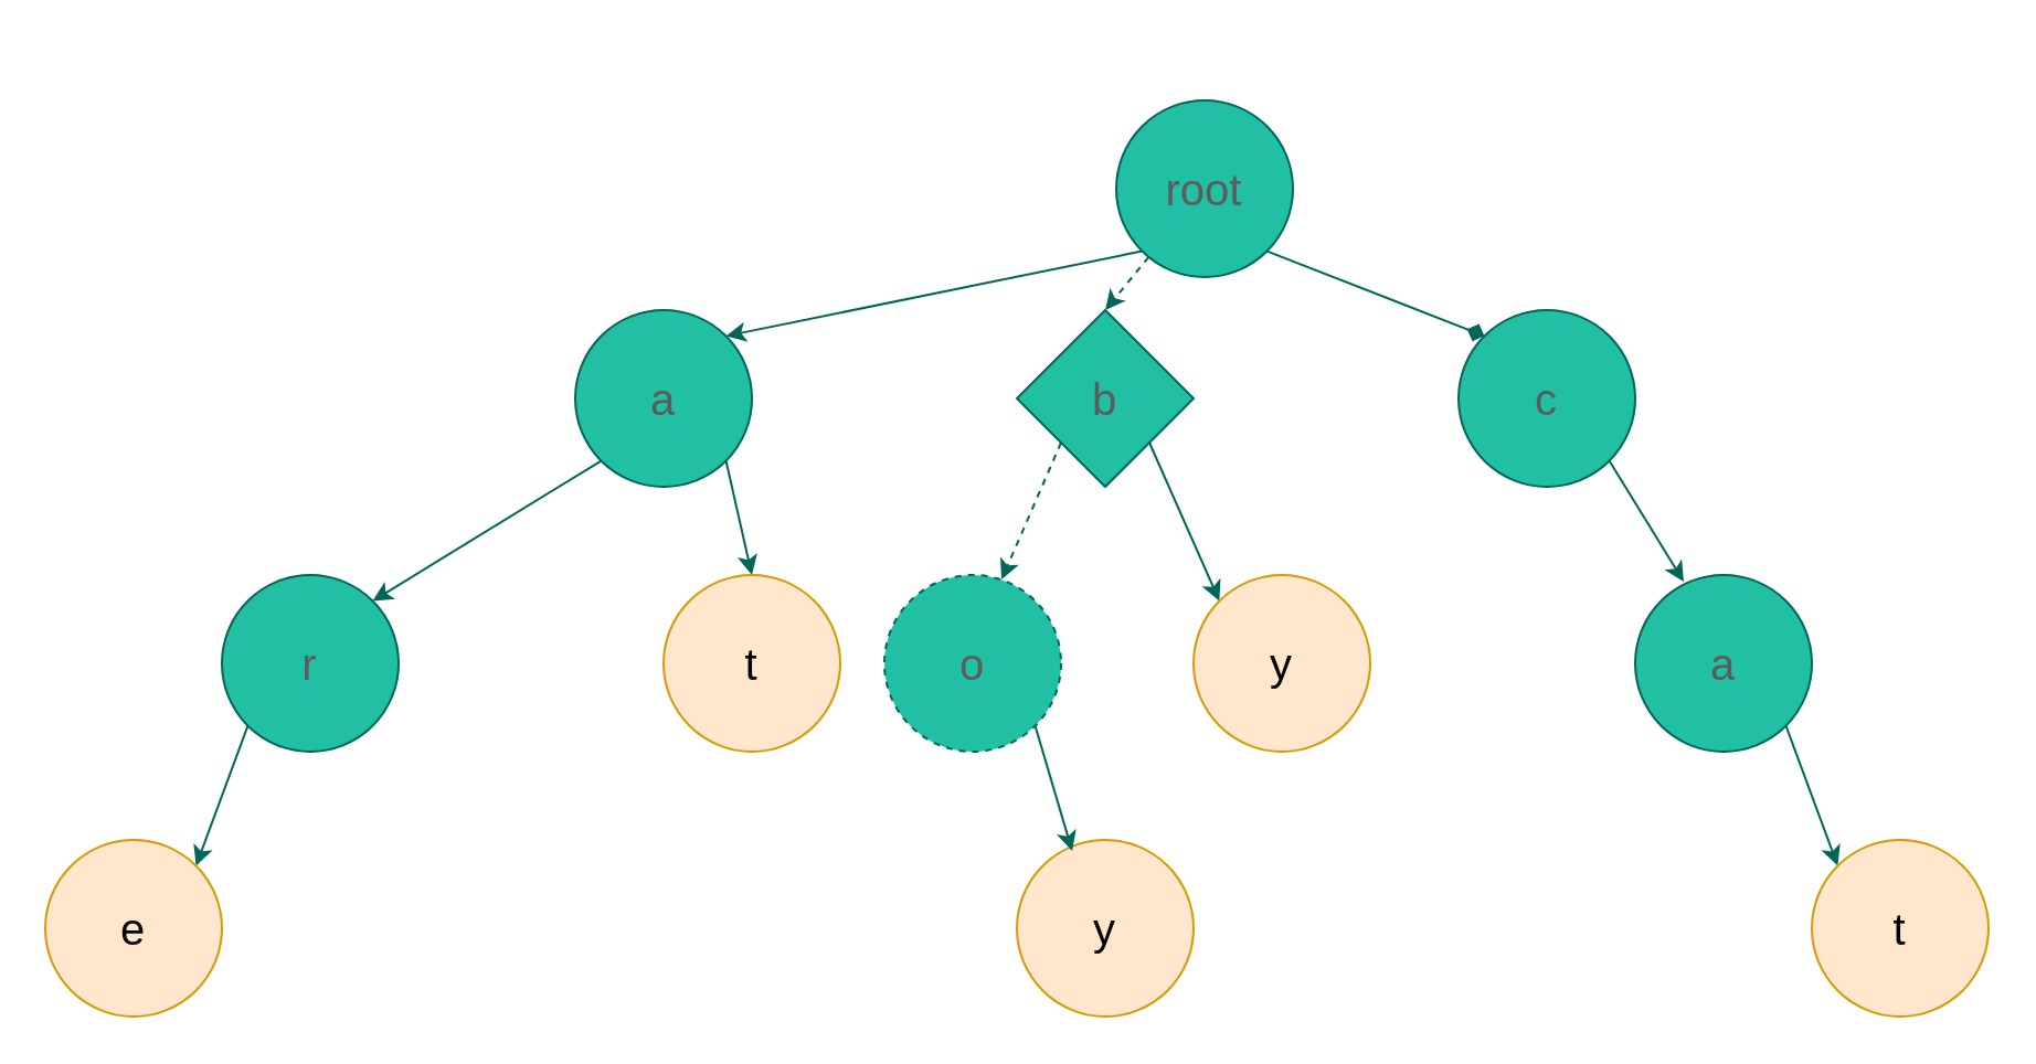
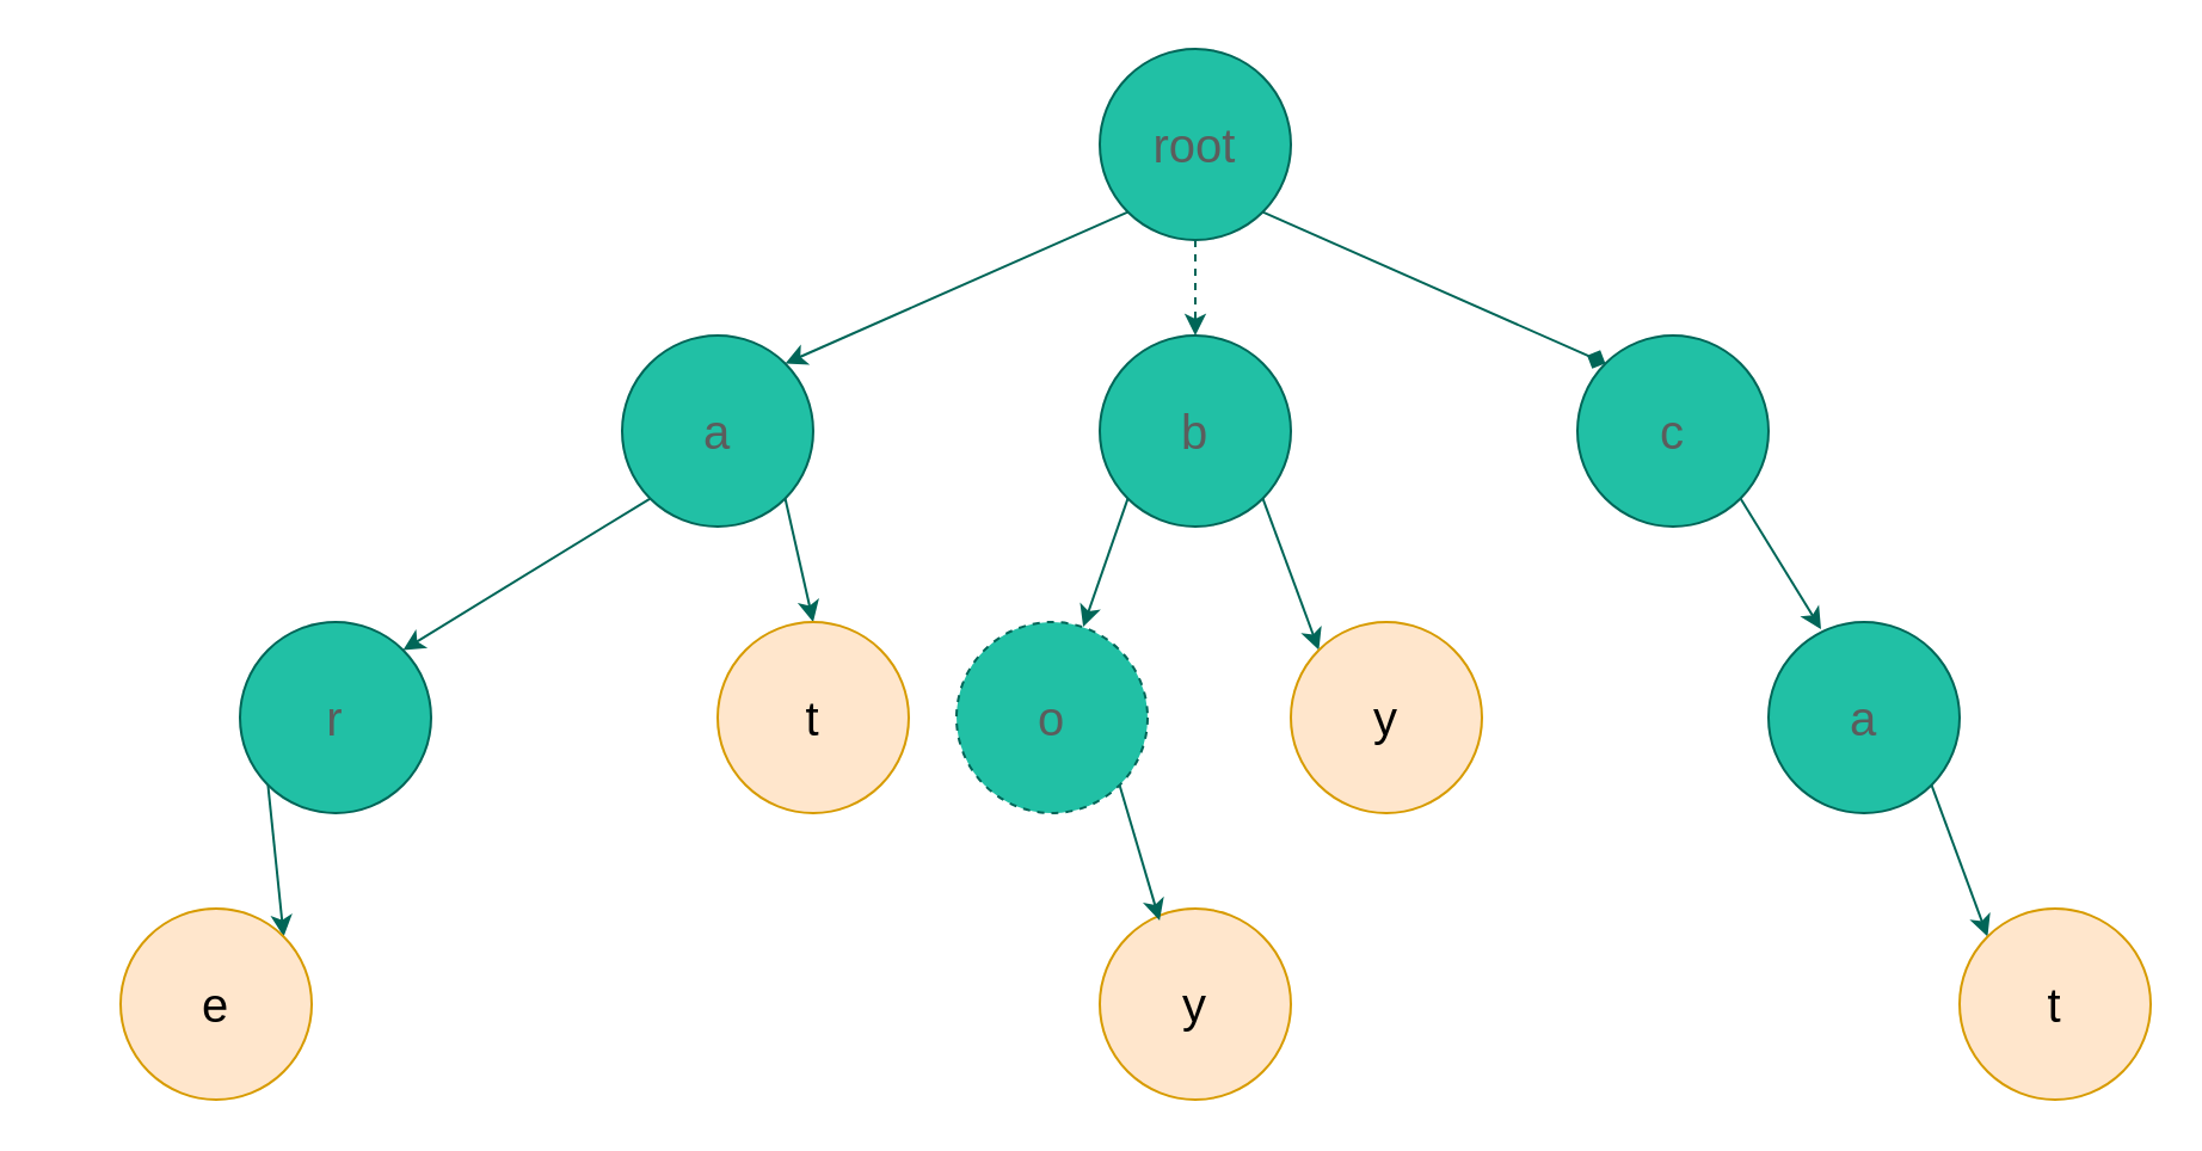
- <mxCell id="5" value="root" style="ellipse;whiteSpace=wrap;html=1;aspect=fixed;fontSize=20;labelBackgroundColor=none;fillColor=#21C0A5;strokeColor=#006658;fontColor=#5C5C5C;" vertex="1" parent="1"><mxGeometry x="505" y="45" width="80" height="80" as="geometry" /></mxCell>
+ <mxCell id="5" value="root" style="ellipse;whiteSpace=wrap;html=1;aspect=fixed;fontSize=20;labelBackgroundColor=none;fillColor=#21C0A5;strokeColor=#006658;fontColor=#5C5C5C;" vertex="1" parent="1"><mxGeometry x="460" width="80" height="80" as="geometry" y="20" /></mxCell>
- <mxCell id="10" value="b" style="rhombus;whiteSpace=wrap;html=1;aspect=fixed;fontSize=20;labelBackgroundColor=none;fillColor=#21C0A5;strokeColor=#006658;fontColor=#5C5C5C;" vertex="1" parent="1"><mxGeometry x="460" y="140" width="80" height="80" as="geometry" /></mxCell>
+ <mxCell id="10" value="b" style="ellipse;whiteSpace=wrap;html=1;aspect=fixed;fontSize=20;labelBackgroundColor=none;fillColor=#21C0A5;strokeColor=#006658;fontColor=#5C5C5C;" vertex="1" parent="1"><mxGeometry x="460" y="140" width="80" height="80" as="geometry" /></mxCell>
- <mxCell id="22" style="rounded=0;orthogonalLoop=1;jettySize=auto;html=1;exitX=0;exitY=1;exitDx=0;exitDy=0;entryX=0.663;entryY=0.025;entryDx=0;entryDy=0;entryPerimeter=0;endArrow=classic;endFill=1;startFill=0;labelBackgroundColor=none;strokeColor=#006658;fontColor=default;dashed=1;" edge="1" parent="1" source="10" target="15"><mxGeometry relative="1" as="geometry" /></mxCell>
+ <mxCell id="22" style="rounded=0;orthogonalLoop=1;jettySize=auto;html=1;exitX=0;exitY=1;exitDx=0;exitDy=0;entryX=0.663;entryY=0.025;entryDx=0;entryDy=0;entryPerimeter=0;endArrow=classic;endFill=1;startFill=0;labelBackgroundColor=none;strokeColor=#006658;fontColor=default;" edge="1" parent="1" source="10" target="15"><mxGeometry relative="1" as="geometry" /></mxCell>
- <mxCell id="19" value="e" style="ellipse;whiteSpace=wrap;html=1;aspect=fixed;fontSize=20;labelBackgroundColor=none;fillColor=#ffe6cc;strokeColor=#d79b00;" vertex="1" parent="1"><mxGeometry x="20" y="380" width="80" height="80" as="geometry" /></mxCell>
+ <mxCell id="19" value="e" style="ellipse;whiteSpace=wrap;html=1;aspect=fixed;fontSize=20;labelBackgroundColor=none;fillColor=#ffe6cc;strokeColor=#d79b00;" vertex="1" parent="1"><mxGeometry x="50" y="380" width="80" height="80" as="geometry" /></mxCell>
